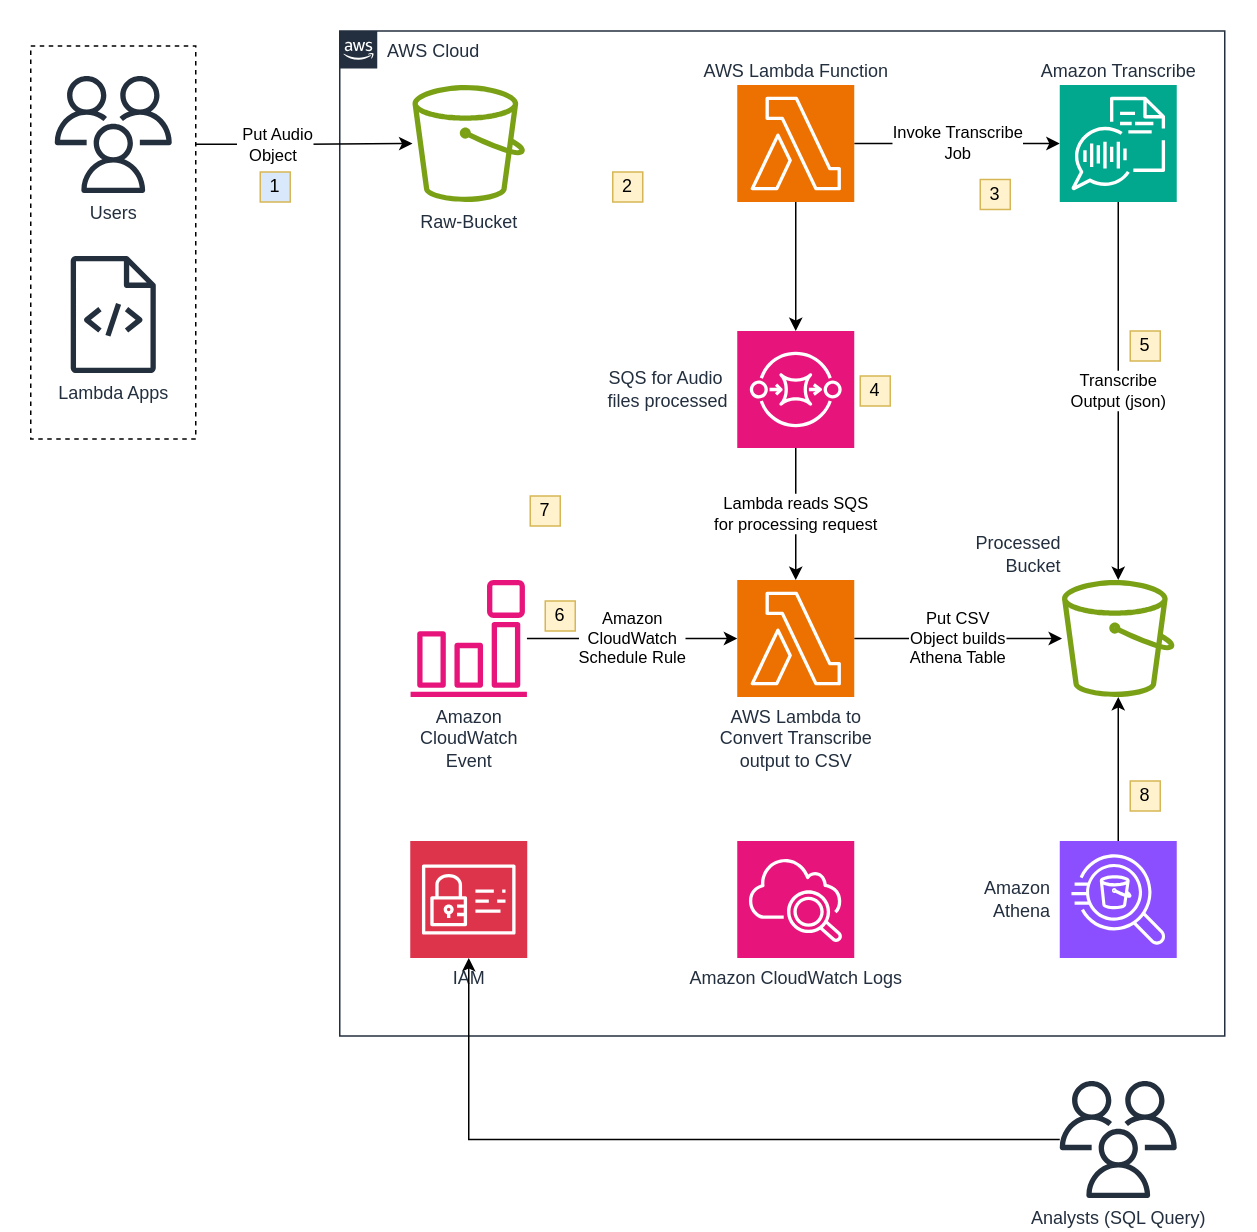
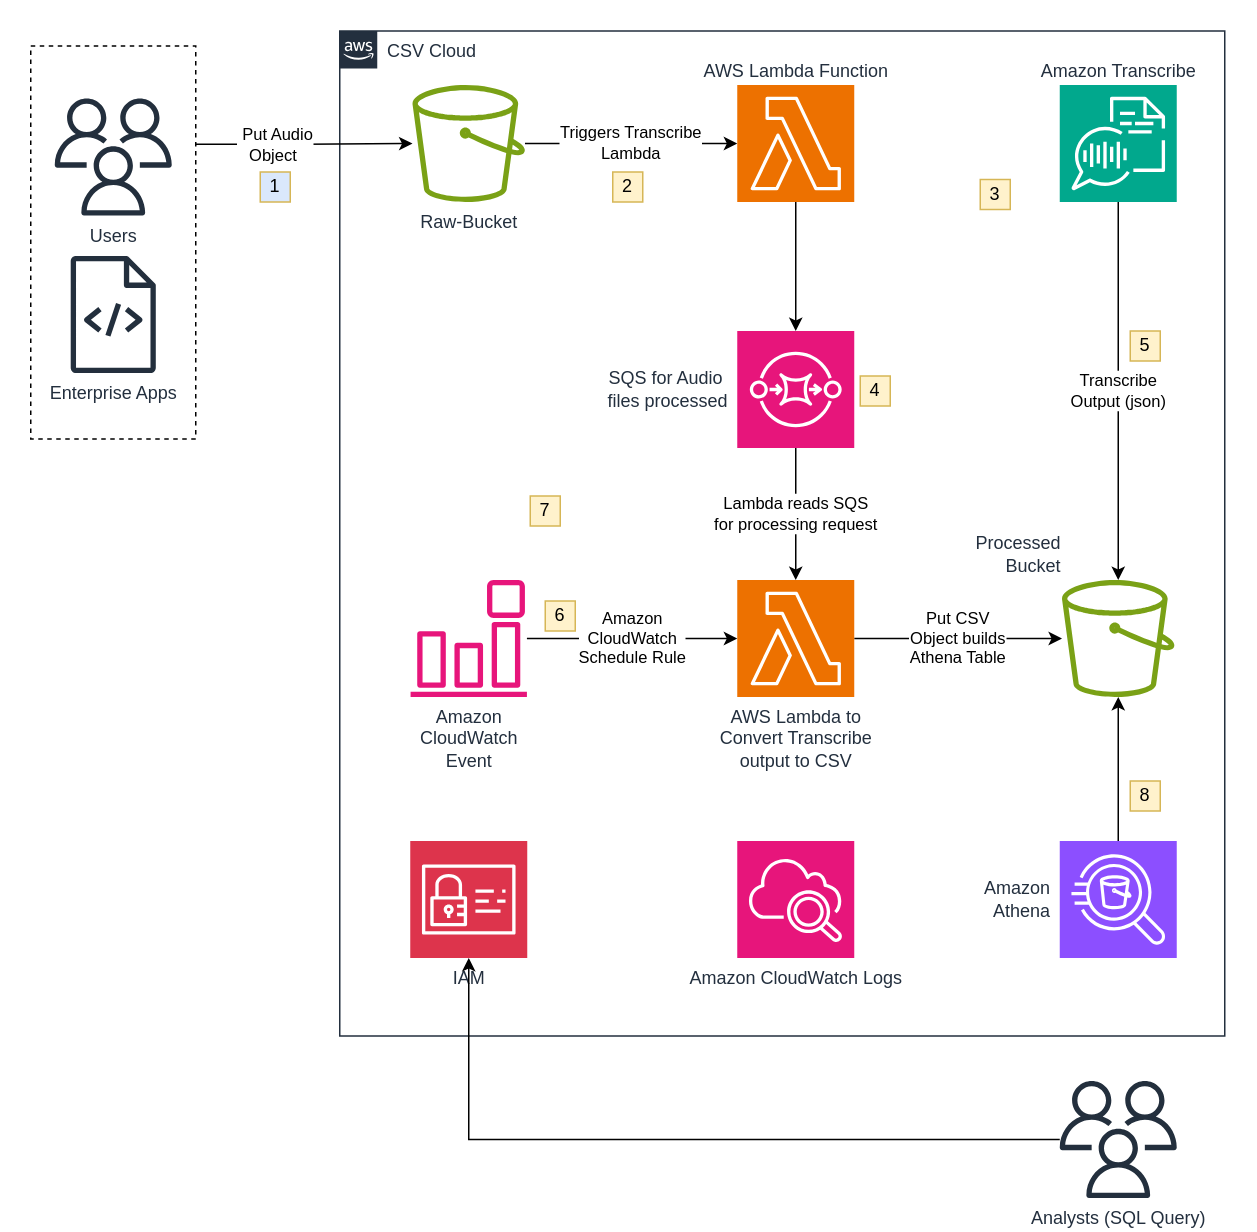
- <mxCell id="2" value="AWS Cloud" style="points=[[0,0],[0.25,0],[0.5,0],[0.75,0],[1,0],[1,0.25],[1,0.5],[1,0.75],[1,1],[0.75,1],[0.5,1],[0.25,1],[0,1],[0,0.75],[0,0.5],[0,0.25]];outlineConnect=0;gradientColor=none;html=1;whiteSpace=wrap;fontSize=12;fontStyle=0;container=1;pointerEvents=0;collapsible=0;recursiveResize=0;shape=mxgraph.aws4.group;grIcon=mxgraph.aws4.group_aws_cloud_alt;strokeColor=#232F3E;fillColor=none;verticalAlign=top;align=left;spacingLeft=30;fontColor=#232F3E;dashed=0;" vertex="1" parent="1"><mxGeometry x="226" y="20" width="590" height="670" as="geometry" /></mxCell>
+ <mxCell id="2" value="CSV Cloud" style="points=[[0,0],[0.25,0],[0.5,0],[0.75,0],[1,0],[1,0.25],[1,0.5],[1,0.75],[1,1],[0.75,1],[0.5,1],[0.25,1],[0,1],[0,0.75],[0,0.5],[0,0.25]];outlineConnect=0;gradientColor=none;html=1;whiteSpace=wrap;fontSize=12;fontStyle=0;container=1;pointerEvents=0;collapsible=0;recursiveResize=0;shape=mxgraph.aws4.group;grIcon=mxgraph.aws4.group_aws_cloud_alt;strokeColor=#232F3E;fillColor=none;verticalAlign=top;align=left;spacingLeft=30;fontColor=#232F3E;dashed=0;" vertex="1" parent="1"><mxGeometry x="226" y="20" width="590" height="670" as="geometry" /></mxCell>
- <mxCell id="30" value="Users" style="sketch=0;outlineConnect=0;fontColor=#232F3E;gradientColor=none;fillColor=#232F3D;strokeColor=none;dashed=0;verticalLabelPosition=bottom;verticalAlign=top;align=center;html=1;fontSize=12;fontStyle=0;aspect=fixed;pointerEvents=1;shape=mxgraph.aws4.users;" vertex="1" parent="1"><mxGeometry x="36" y="50" width="78" height="78" as="geometry" /></mxCell>
+ <mxCell id="30" value="Users" style="sketch=0;outlineConnect=0;fontColor=#232F3E;gradientColor=none;fillColor=#232F3D;strokeColor=none;dashed=0;verticalLabelPosition=bottom;verticalAlign=top;align=center;html=1;fontSize=12;fontStyle=0;aspect=fixed;pointerEvents=1;shape=mxgraph.aws4.users;" vertex="1" parent="1"><mxGeometry x="36" y="65" width="78" height="78" as="geometry" /></mxCell>
+ <mxCell id="3" value="Triggers Transcribe&lt;div&gt;Lambda&lt;/div&gt;" style="edgeStyle=orthogonalEdgeStyle;rounded=0;orthogonalLoop=1;jettySize=auto;html=1;" edge="1" parent="2" source="4" target="10"><mxGeometry relative="1" as="geometry" /></mxCell>
- <mxCell id="8" value="Invoke Transcribe&lt;div&gt;Job&lt;/div&gt;" style="edgeStyle=orthogonalEdgeStyle;rounded=0;orthogonalLoop=1;jettySize=auto;html=1;" edge="1" parent="2" source="10" target="13"><mxGeometry relative="1" as="geometry" /></mxCell>
- <mxCell id="31" value="Lambda Apps" style="sketch=0;outlineConnect=0;fontColor=#232F3E;gradientColor=none;fillColor=#232F3D;strokeColor=none;dashed=0;verticalLabelPosition=bottom;verticalAlign=top;align=center;html=1;fontSize=12;fontStyle=0;aspect=fixed;pointerEvents=1;shape=mxgraph.aws4.source_code;" vertex="1" parent="1"><mxGeometry x="46.5" y="170" width="57" height="78" as="geometry" /></mxCell>
+ <mxCell id="31" value="Enterprise Apps" style="sketch=0;outlineConnect=0;fontColor=#232F3E;gradientColor=none;fillColor=#232F3D;strokeColor=none;dashed=0;verticalLabelPosition=bottom;verticalAlign=top;align=center;html=1;fontSize=12;fontStyle=0;aspect=fixed;pointerEvents=1;shape=mxgraph.aws4.source_code;" vertex="1" parent="1"><mxGeometry x="46.5" y="170" width="57" height="78" as="geometry" /></mxCell>
